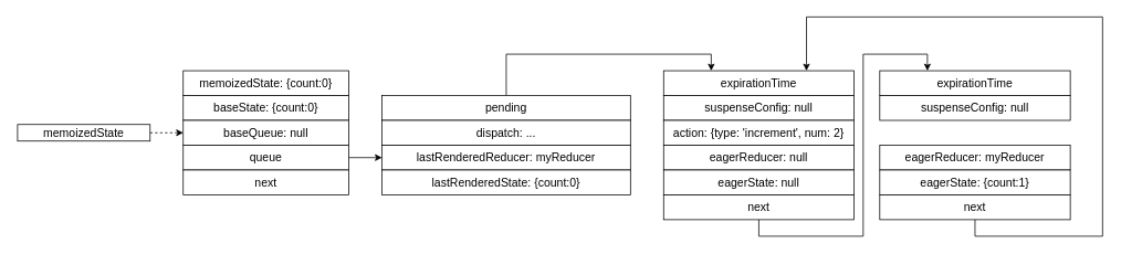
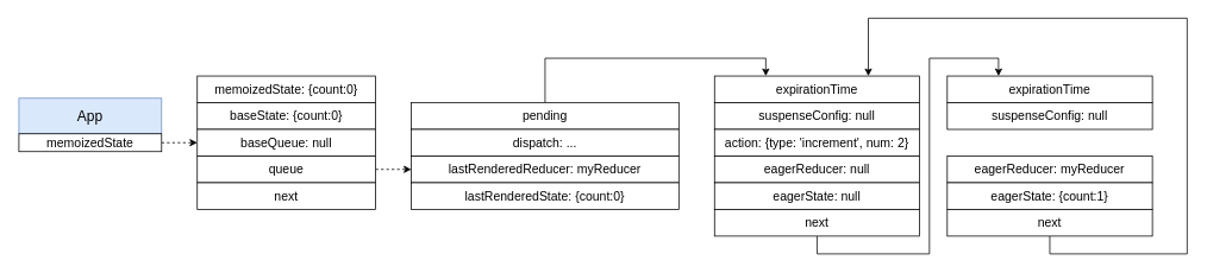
+ <mxCell id="2" value="App" style="rounded=0;whiteSpace=wrap;html=1;fontSize=16;fillColor=#dae8fc;strokeColor=#6c8ebf;" parent="1" vertex="1"><mxGeometry x="20" y="110" width="160" height="40" as="geometry" /></mxCell>
- <mxCell id="8" style="edgeStyle=orthogonalEdgeStyle;rounded=0;orthogonalLoop=1;jettySize=auto;html=1;exitX=1;exitY=0.5;exitDx=0;exitDy=0;fontSize=14;entryX=0;entryY=0.5;entryDx=0;entryDy=0;" parent="1" source="9" target="14" edge="1"><mxGeometry relative="1" as="geometry"><mxPoint x="570" y="190" as="targetPoint" /></mxGeometry></mxCell>
+ <mxCell id="8" style="edgeStyle=orthogonalEdgeStyle;rounded=0;orthogonalLoop=1;jettySize=auto;html=1;exitX=1;exitY=0.5;exitDx=0;exitDy=0;fontSize=14;entryX=0;entryY=0.5;entryDx=0;entryDy=0;dashed=1;" parent="1" source="9" target="14" edge="1"><mxGeometry relative="1" as="geometry"><mxPoint x="570" y="190" as="targetPoint" /></mxGeometry></mxCell>
